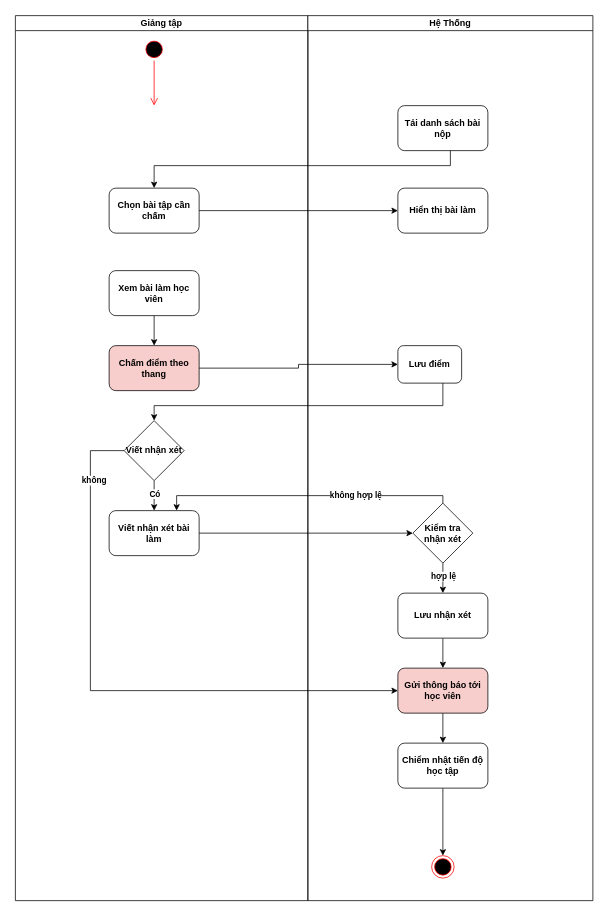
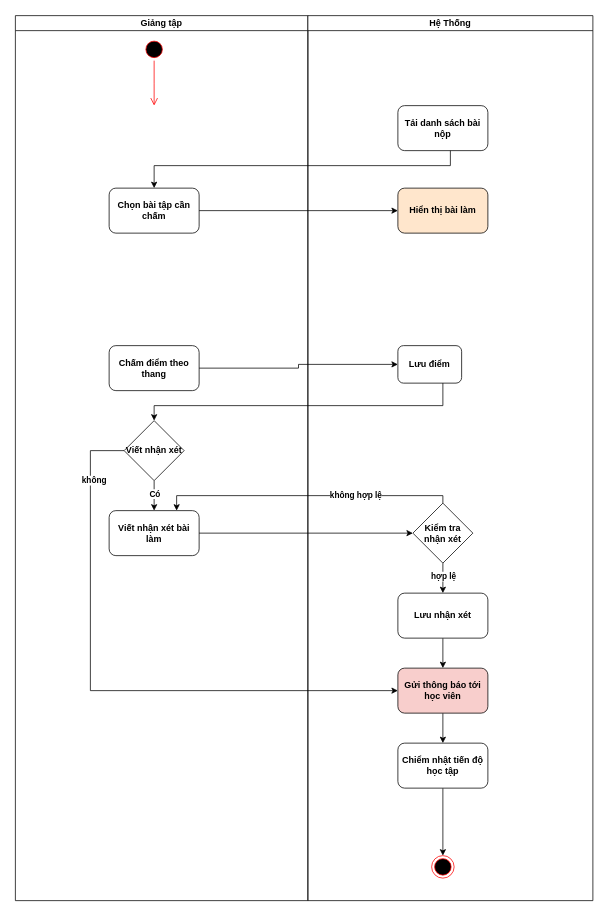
- <mxCell id="15" value="Hiển thị bài làm" style="rounded=1;whiteSpace=wrap;html=1;fontStyle=1" vertex="1" parent="13"><mxGeometry x="120" y="230" width="120" height="60" as="geometry" /></mxCell>
+ <mxCell id="15" value="Hiển thị bài làm" style="rounded=1;whiteSpace=wrap;html=1;fontStyle=1;fillColor=#ffe6cc;" vertex="1" parent="13"><mxGeometry x="120" y="230" width="120" height="60" as="geometry" /></mxCell>
- <mxCell id="7" value="Xem bài làm học viên" style="rounded=1;whiteSpace=wrap;html=1;fontStyle=1" vertex="1" parent="2"><mxGeometry x="125" y="340" width="120" height="60" as="geometry" /></mxCell>
- <mxCell id="6" style="edgeStyle=orthogonalEdgeStyle;rounded=0;orthogonalLoop=1;jettySize=auto;html=1;entryX=0.5;entryY=0;entryDx=0;entryDy=0;fontStyle=1" edge="1" parent="2" source="7" target="8"><mxGeometry relative="1" as="geometry" /></mxCell>
- <mxCell id="8" value="Chấm điểm theo thang" style="rounded=1;whiteSpace=wrap;html=1;fontStyle=1;fillColor=#f8cecc;" vertex="1" parent="2"><mxGeometry x="125" y="440" width="120" height="60" as="geometry" /></mxCell>
+ <mxCell id="8" value="Chấm điểm theo thang" style="rounded=1;whiteSpace=wrap;html=1;fontStyle=1" vertex="1" parent="2"><mxGeometry x="125" y="440" width="120" height="60" as="geometry" /></mxCell>
